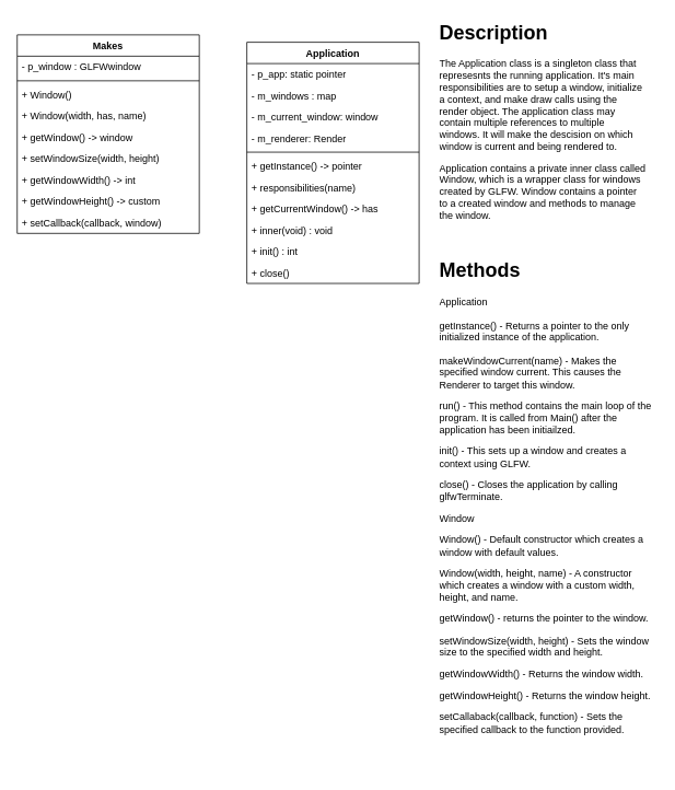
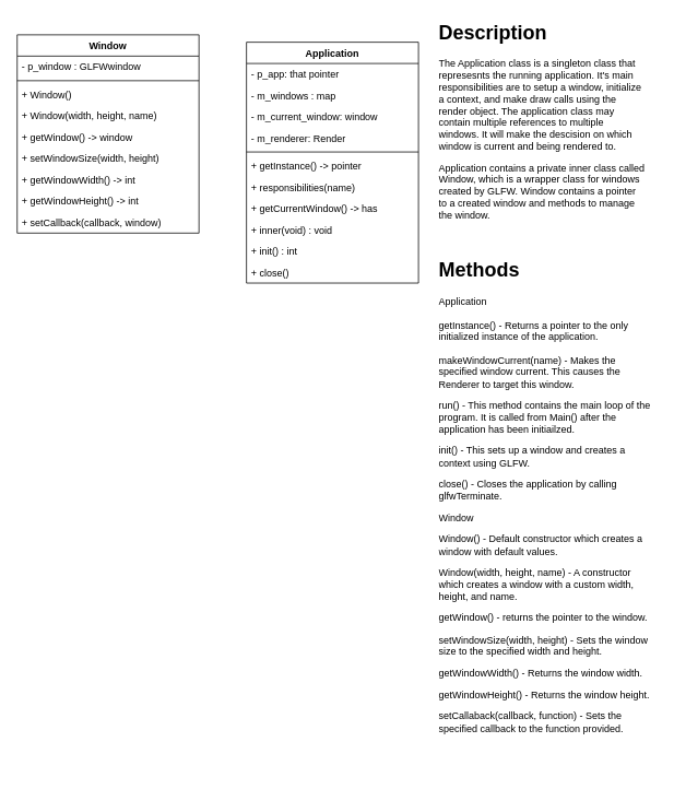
- <mxCell id="14" value="Makes" style="swimlane;fontStyle=1;align=center;verticalAlign=top;childLayout=stackLayout;horizontal=1;startSize=26;horizontalStack=0;resizeParent=1;resizeParentMax=0;resizeLast=0;collapsible=1;marginBottom=0;" parent="1" vertex="1"><mxGeometry x="20" y="42" width="222" height="242" as="geometry" /></mxCell>
+ <mxCell id="14" value="Window" style="swimlane;fontStyle=1;align=center;verticalAlign=top;childLayout=stackLayout;horizontal=1;startSize=26;horizontalStack=0;resizeParent=1;resizeParentMax=0;resizeLast=0;collapsible=1;marginBottom=0;" parent="1" vertex="1"><mxGeometry x="20" y="42" width="222" height="242" as="geometry" /></mxCell>
- <mxCell id="3" value="- p_app: static pointer" style="text;strokeColor=none;fillColor=none;align=left;verticalAlign=top;spacingLeft=4;spacingRight=4;overflow=hidden;rotatable=0;points=[[0,0.5],[1,0.5]];portConstraint=eastwest;" parent="2" vertex="1"><mxGeometry y="26" width="210" height="26" as="geometry" /></mxCell>
+ <mxCell id="3" value="- p_app: that pointer" style="text;strokeColor=none;fillColor=none;align=left;verticalAlign=top;spacingLeft=4;spacingRight=4;overflow=hidden;rotatable=0;points=[[0,0.5],[1,0.5]];portConstraint=eastwest;" parent="2" vertex="1"><mxGeometry y="26" width="210" height="26" as="geometry" /></mxCell>
- <mxCell id="18" value="+ Window(width, has, name)" style="text;strokeColor=none;fillColor=none;align=left;verticalAlign=top;spacingLeft=4;spacingRight=4;overflow=hidden;rotatable=0;points=[[0,0.5],[1,0.5]];portConstraint=eastwest;" parent="14" vertex="1"><mxGeometry y="86" width="222" height="26" as="geometry" /></mxCell>
+ <mxCell id="18" value="+ Window(width, height, name)" style="text;strokeColor=none;fillColor=none;align=left;verticalAlign=top;spacingLeft=4;spacingRight=4;overflow=hidden;rotatable=0;points=[[0,0.5],[1,0.5]];portConstraint=eastwest;" parent="14" vertex="1"><mxGeometry y="86" width="222" height="26" as="geometry" /></mxCell>
- <mxCell id="22" value="+ getWindowHeight() -&gt; custom " style="text;strokeColor=none;fillColor=none;align=left;verticalAlign=top;spacingLeft=4;spacingRight=4;overflow=hidden;rotatable=0;points=[[0,0.5],[1,0.5]];portConstraint=eastwest;" parent="14" vertex="1"><mxGeometry y="190" width="222" height="26" as="geometry" /></mxCell>
+ <mxCell id="22" value="+ getWindowHeight() -&gt; int " style="text;strokeColor=none;fillColor=none;align=left;verticalAlign=top;spacingLeft=4;spacingRight=4;overflow=hidden;rotatable=0;points=[[0,0.5],[1,0.5]];portConstraint=eastwest;" parent="14" vertex="1"><mxGeometry y="190" width="222" height="26" as="geometry" /></mxCell>
